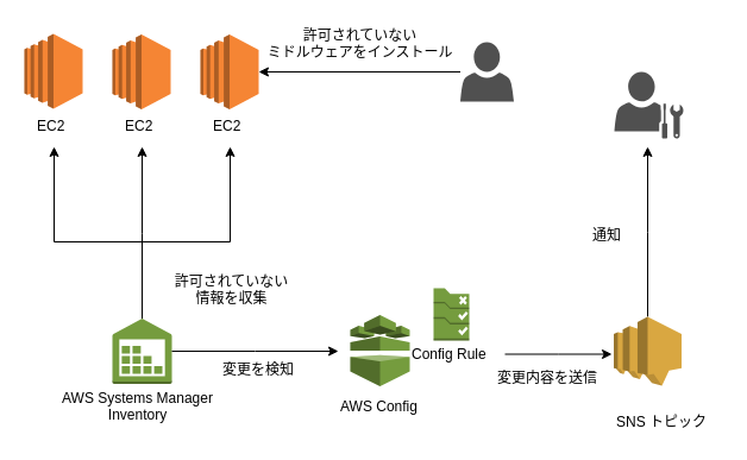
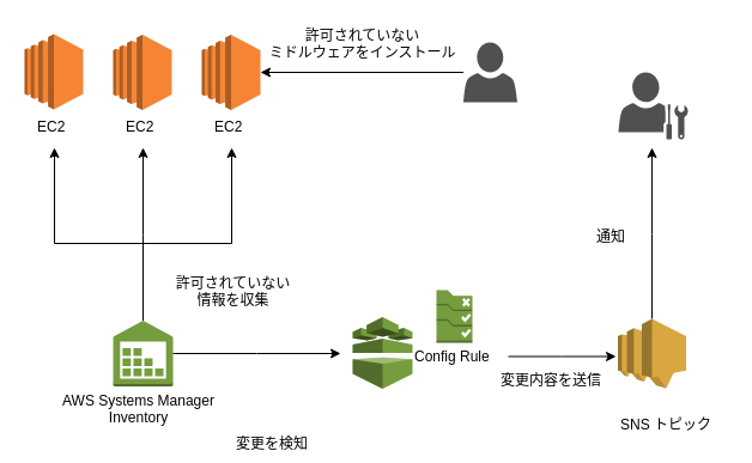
- <mxCell id="24" value="変更を検知" style="text;html=1;resizable=0;points=[];autosize=1;align=left;verticalAlign=top;spacingTop=-4;" vertex="1" parent="1"><mxGeometry x="184.5" y="301" width="80" height="20" as="geometry" /></mxCell>
+ <mxCell id="24" value="変更を検知" style="text;html=1;resizable=0;points=[];autosize=1;align=left;verticalAlign=top;spacingTop=-4;" vertex="1" parent="1"><mxGeometry x="194.5" y="361" width="80" height="20" as="geometry" /></mxCell>
- <mxCell id="10" value="AWS Config" style="text;html=1;resizable=0;points=[];autosize=1;align=left;verticalAlign=top;spacingTop=-4;" vertex="1" parent="8"><mxGeometry y="67" width="80" height="20" as="geometry" /></mxCell>
